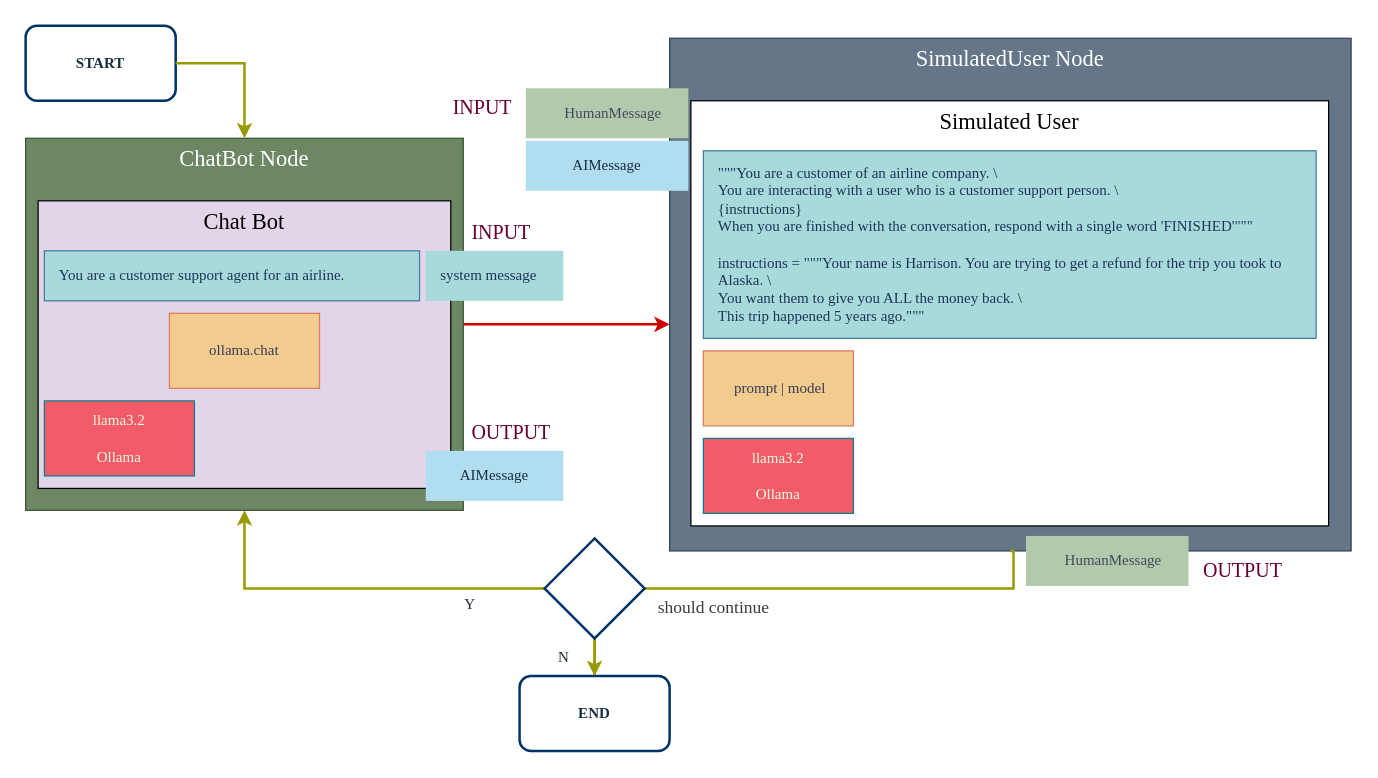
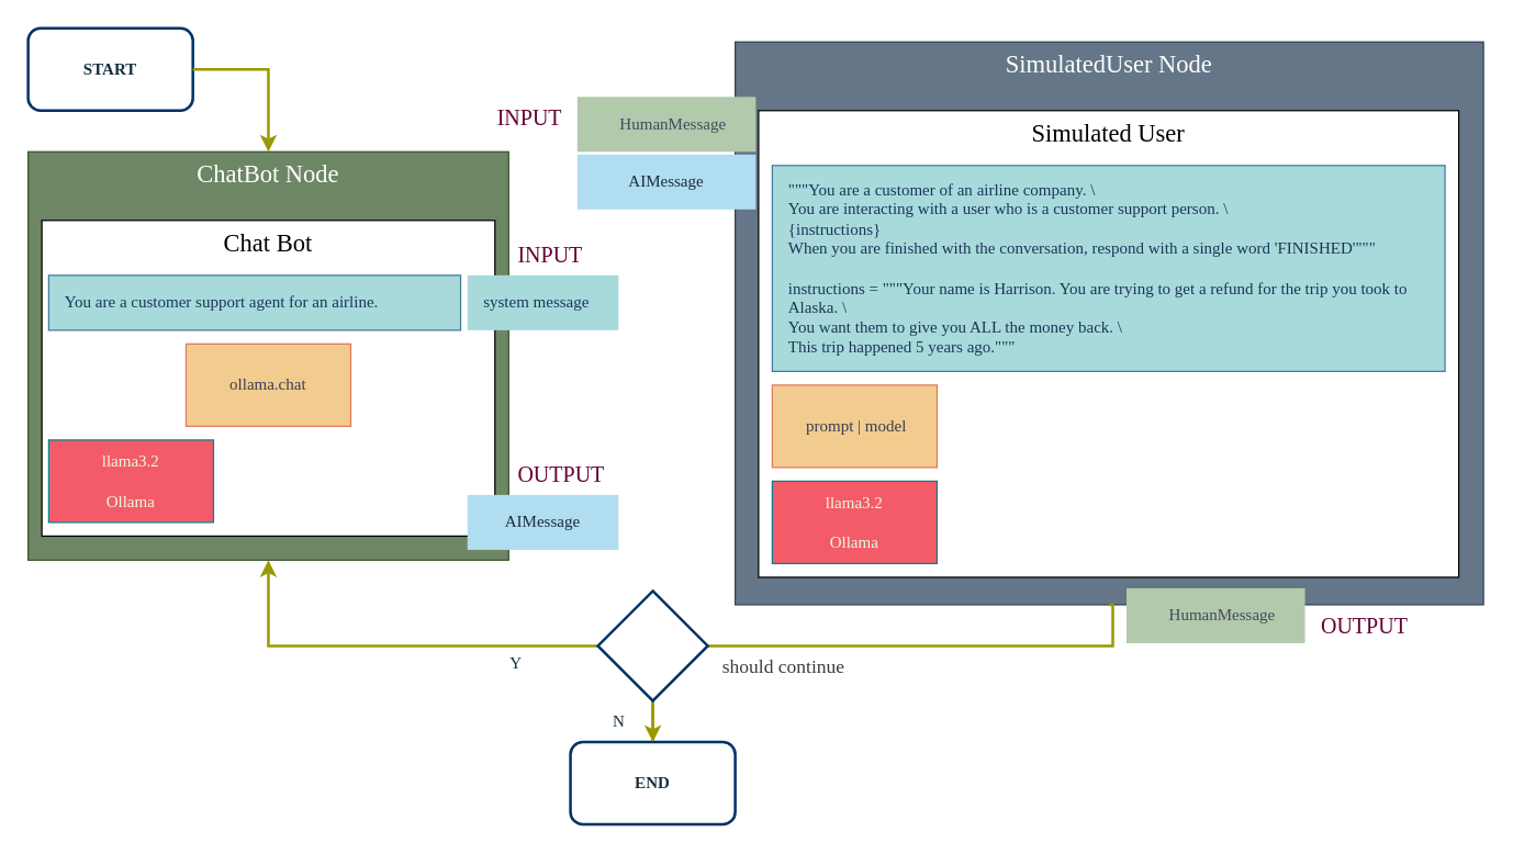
- <mxCell id="6" value="Chat Bot" style="rounded=0;whiteSpace=wrap;verticalAlign=top;fontSize=18;fontFamily=Poppins;fillColor=#e1d5e7;" vertex="1" parent="1"><mxGeometry x="30" y="160" width="330" height="230" as="geometry" /></mxCell>
+ <mxCell id="6" value="Chat Bot" style="rounded=0;whiteSpace=wrap;verticalAlign=top;fontSize=18;fontFamily=Poppins;" vertex="1" parent="1"><mxGeometry x="30" y="160" width="330" height="230" as="geometry" /></mxCell>
- <mxCell id="4" style="edgeStyle=orthogonalEdgeStyle;rounded=0;orthogonalLoop=1;jettySize=auto;html=1;exitX=1;exitY=0.5;exitDx=0;exitDy=0;strokeColor=#CC0000;fontColor=#FFFFFF;strokeWidth=2;fontFamily=Poppins;" edge="1" parent="1" source="5" target="3"><mxGeometry relative="1" as="geometry"><mxPoint x="535" y="260" as="targetPoint" /><Array as="points"><mxPoint x="500" y="259" /><mxPoint x="500" y="259" /></Array></mxGeometry></mxCell>
